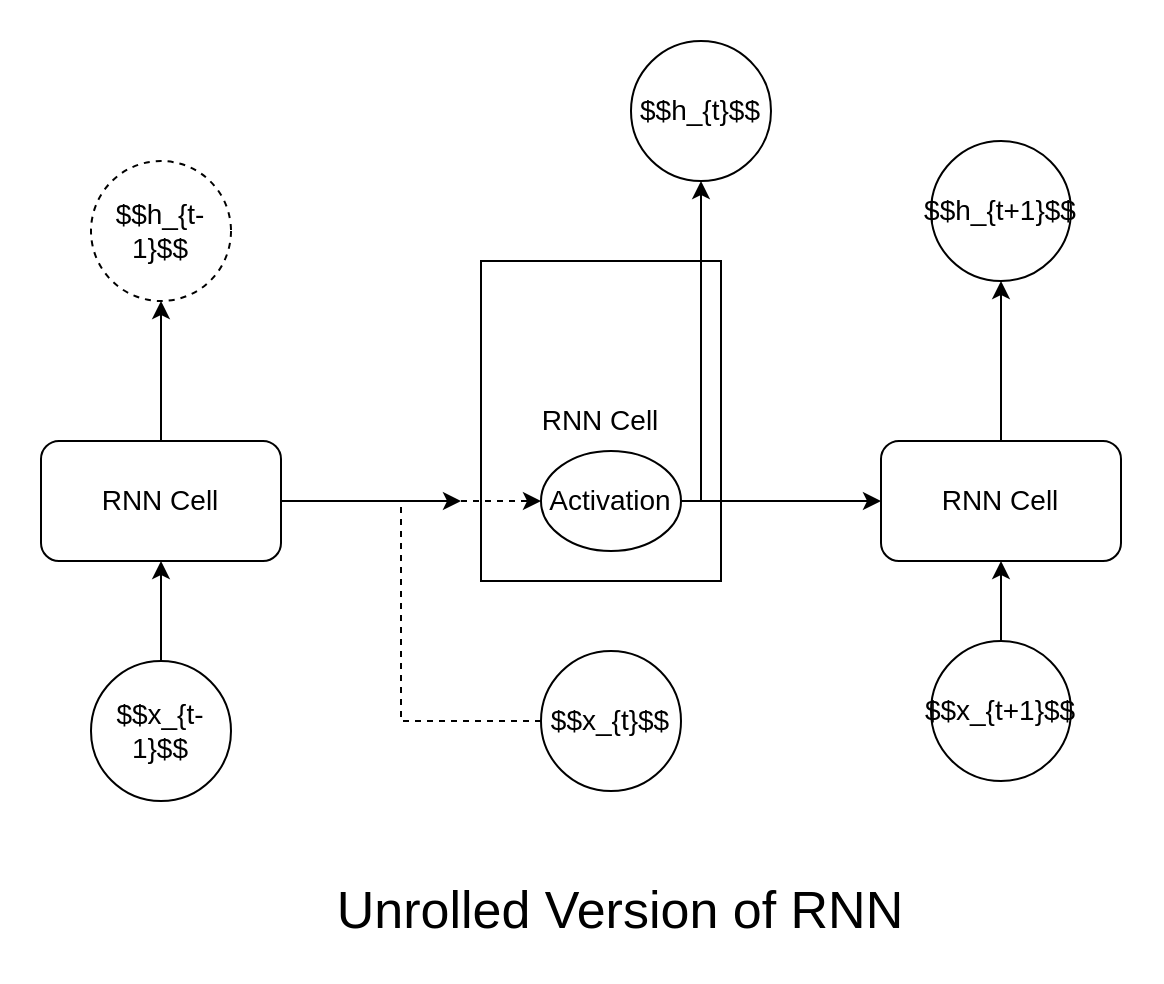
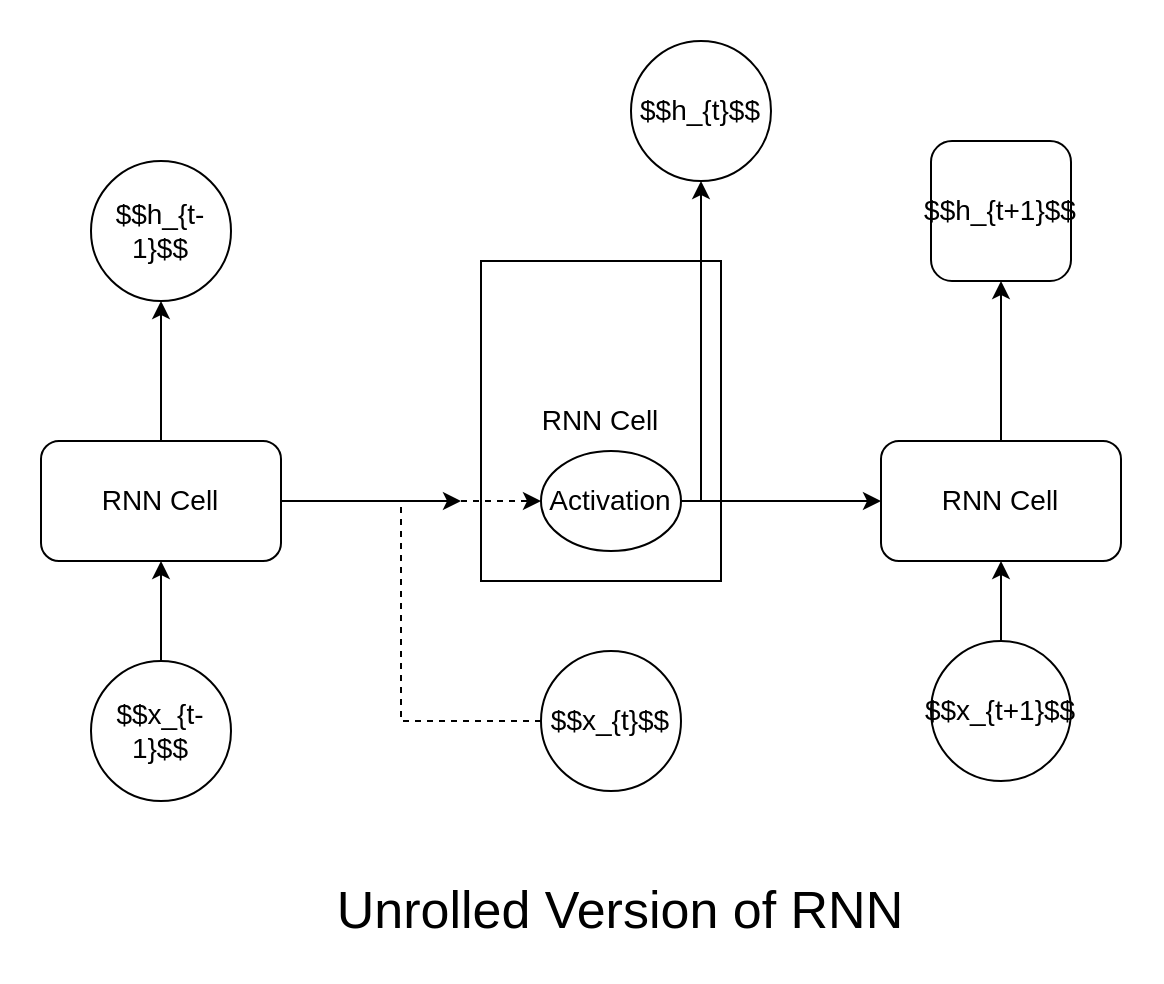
- <mxCell id="11" value="$$h_{t+1}$$" style="ellipse;whiteSpace=wrap;html=1;aspect=fixed;fontSize=14;" vertex="1" parent="1"><mxGeometry x="465" y="70" width="70" height="70" as="geometry" /></mxCell>
+ <mxCell id="11" value="$$h_{t+1}$$" style="whiteSpace=wrap;html=1;aspect=fixed;fontSize=14;rounded=1;" vertex="1" parent="1"><mxGeometry x="465" y="70" width="70" height="70" as="geometry" /></mxCell>
- <mxCell id="10" value="$$h_{t-1}$$" style="ellipse;whiteSpace=wrap;html=1;aspect=fixed;fontSize=14;dashed=1;" vertex="1" parent="1"><mxGeometry x="45" y="80" width="70" height="70" as="geometry" /></mxCell>
+ <mxCell id="10" value="$$h_{t-1}$$" style="ellipse;whiteSpace=wrap;html=1;aspect=fixed;fontSize=14;" vertex="1" parent="1"><mxGeometry x="45" y="80" width="70" height="70" as="geometry" /></mxCell>
